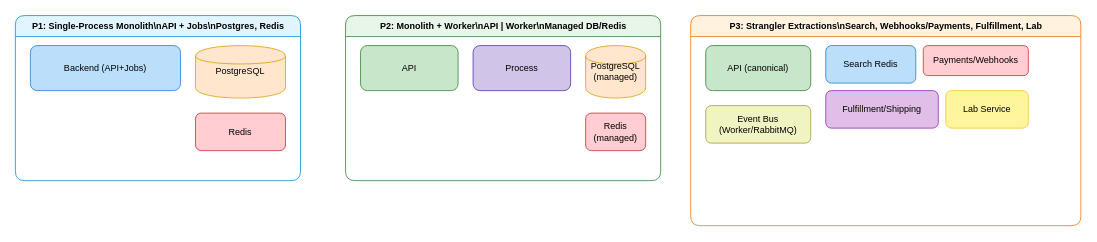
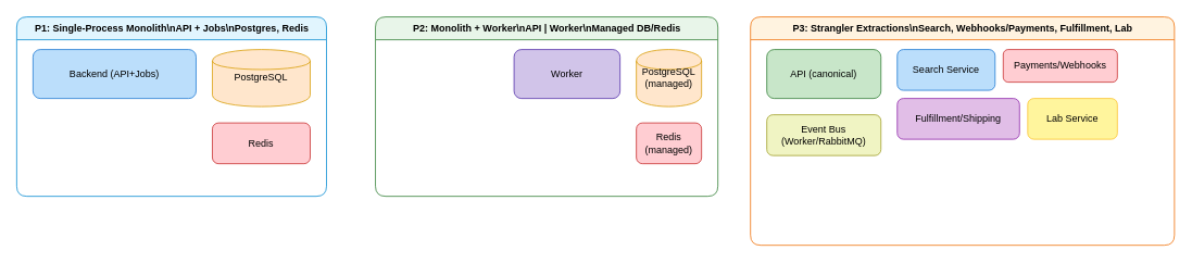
- <mxCell id="13" value="Search Redis" style="rounded=1;whiteSpace=wrap;html=1;fillColor=#bbdefb;strokeColor=#1976d2;" vertex="1" parent="11"><mxGeometry x="180" y="40" width="120" height="50" as="geometry" /></mxCell>
+ <mxCell id="13" value="Search Service" style="rounded=1;whiteSpace=wrap;html=1;fillColor=#bbdefb;strokeColor=#1976d2;" vertex="1" parent="11"><mxGeometry x="180" y="40" width="120" height="50" as="geometry" /></mxCell>
- <mxCell id="7" value="API" style="rounded=1;whiteSpace=wrap;html=1;fillColor=#c8e6c9;strokeColor=#2e7d32;" vertex="1" parent="6"><mxGeometry x="20" y="40" width="130" height="60" as="geometry" /></mxCell>
- <mxCell id="8" value="Process" style="rounded=1;whiteSpace=wrap;html=1;fillColor=#d1c4e9;strokeColor=#512da8;" vertex="1" parent="6"><mxGeometry x="170" y="40" width="130" height="60" as="geometry" /></mxCell>
+ <mxCell id="8" value="Worker" style="rounded=1;whiteSpace=wrap;html=1;fillColor=#d1c4e9;strokeColor=#512da8;" vertex="1" parent="6"><mxGeometry x="170" y="40" width="130" height="60" as="geometry" /></mxCell>
